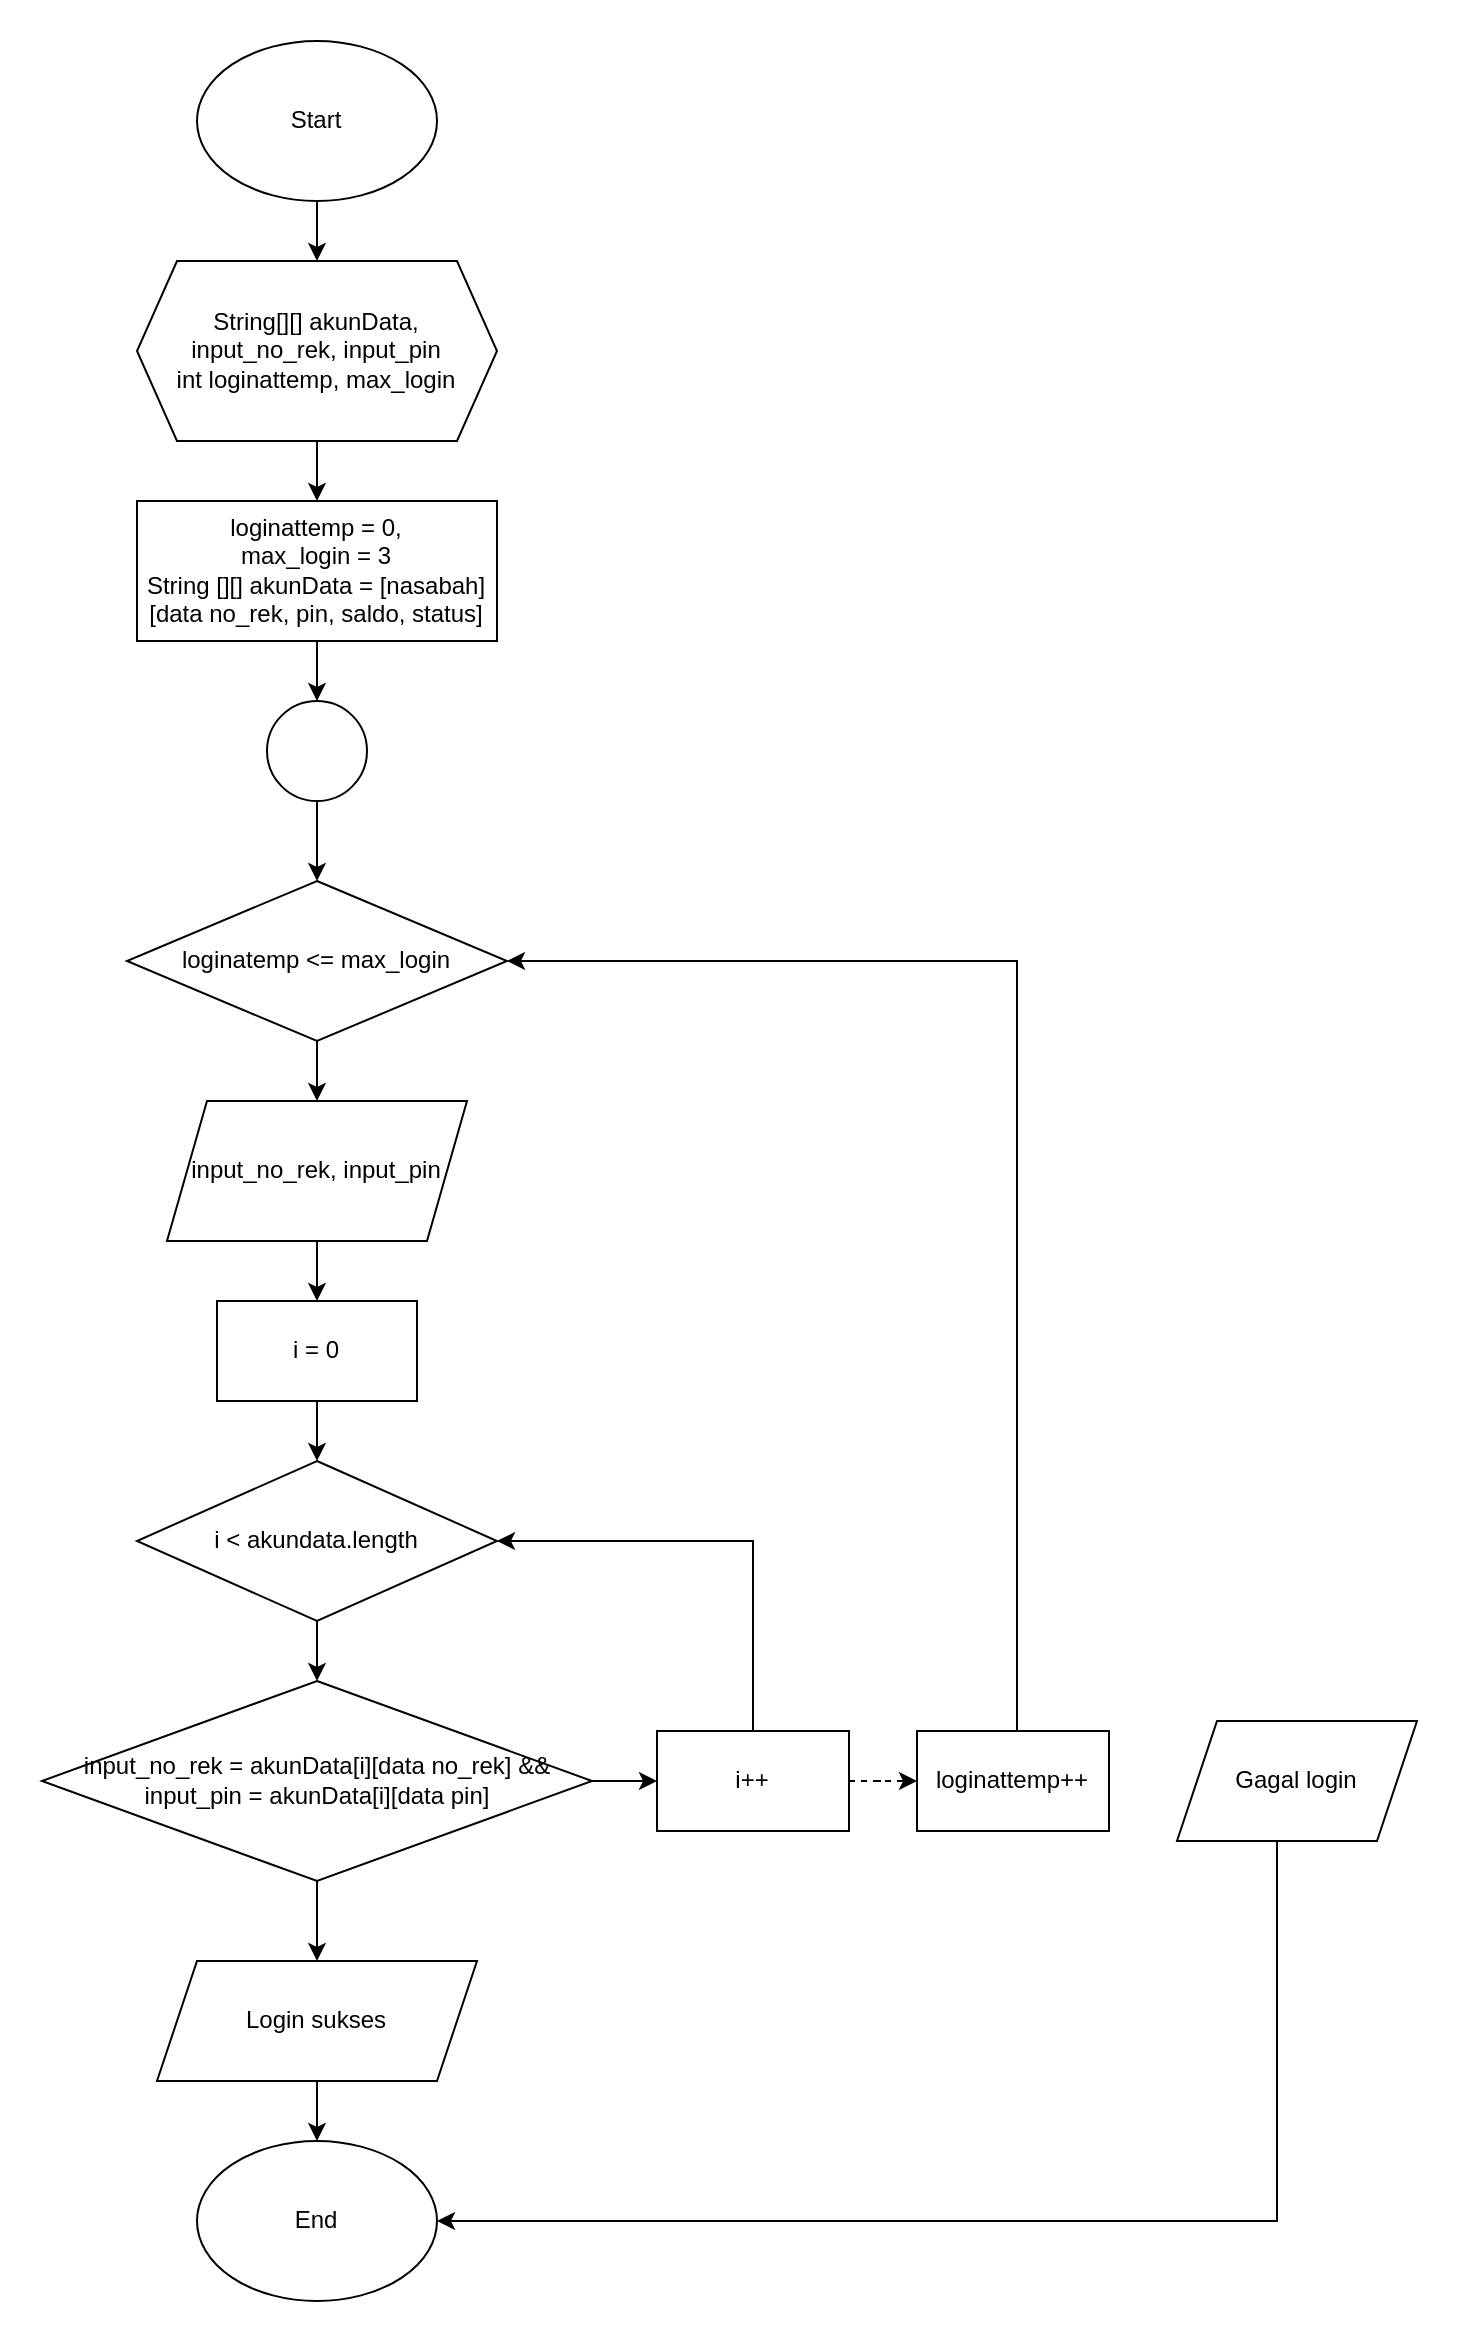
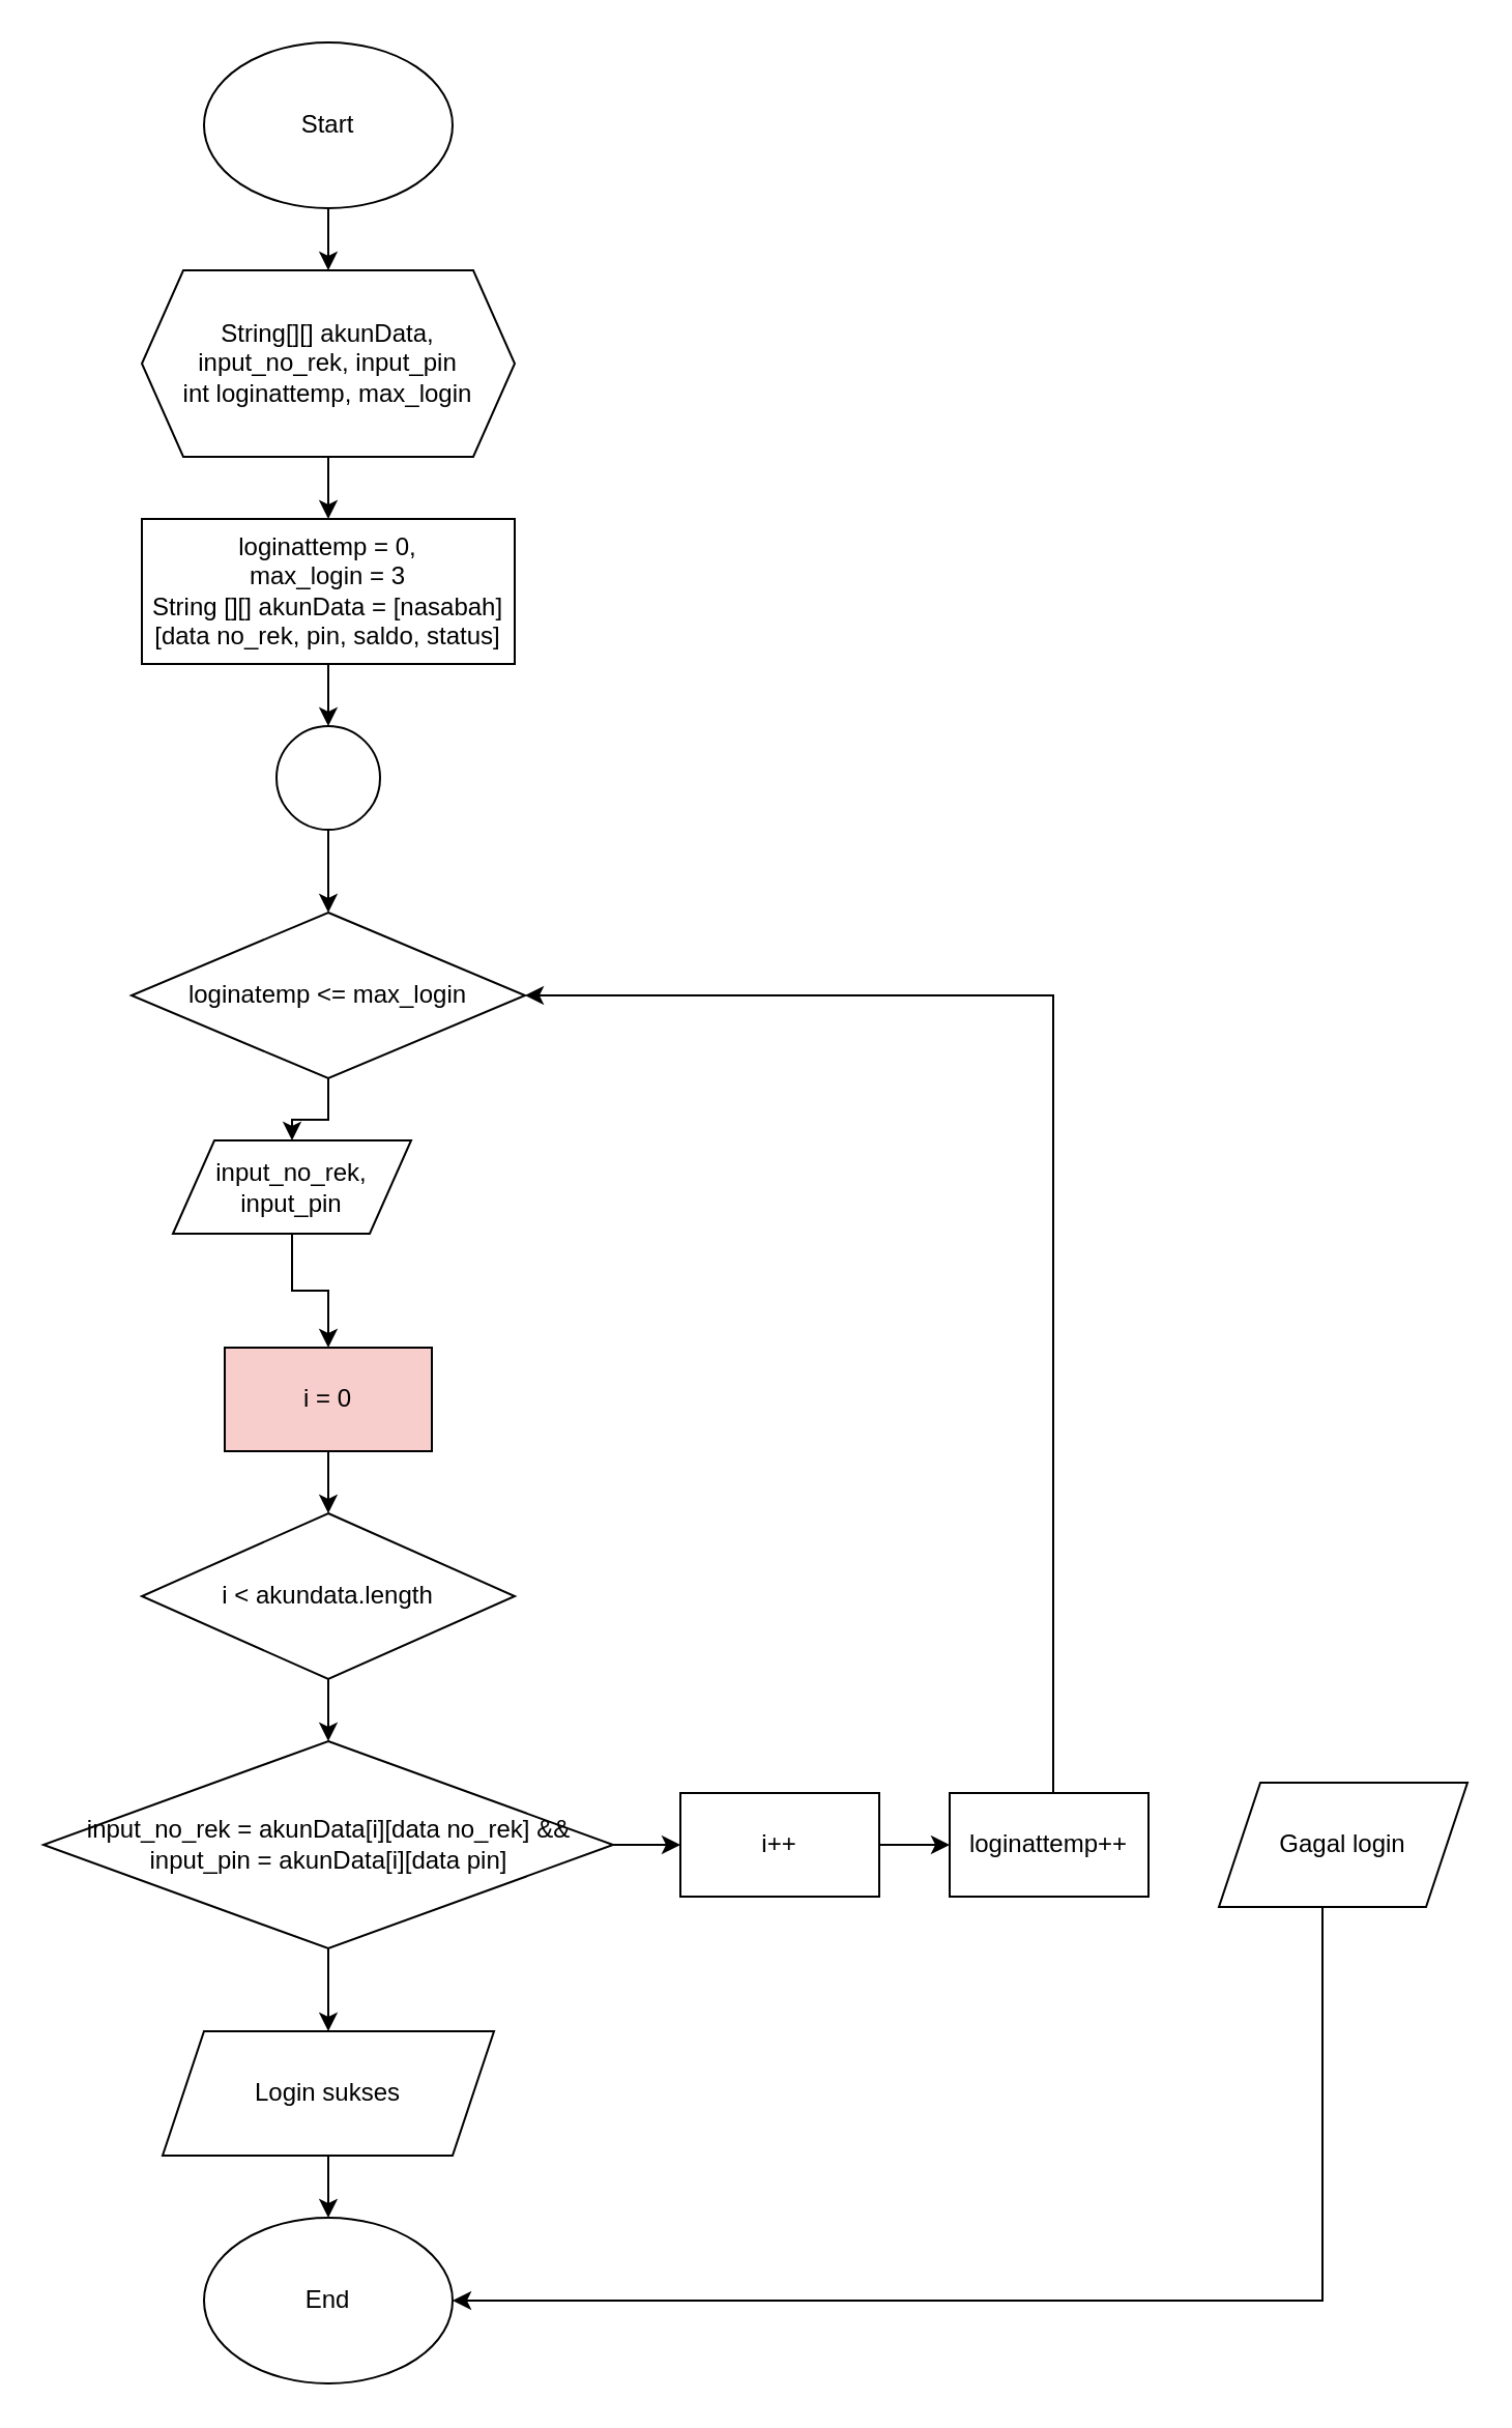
- <mxCell id="13" value="input_no_rek, input_pin" style="shape=parallelogram;perimeter=parallelogramPerimeter;whiteSpace=wrap;html=1;fixedSize=1;" vertex="1" parent="1"><mxGeometry x="83" y="550" width="150" height="70" as="geometry" /></mxCell>
+ <mxCell id="13" value="input_no_rek, input_pin" style="shape=parallelogram;perimeter=parallelogramPerimeter;whiteSpace=wrap;html=1;fixedSize=1;" vertex="1" parent="1"><mxGeometry x="83" y="550" width="115" height="45" as="geometry" /></mxCell>
- <mxCell id="15" value="i = 0" style="whiteSpace=wrap;html=1;" vertex="1" parent="1"><mxGeometry x="108" y="650" width="100" height="50" as="geometry" /></mxCell>
+ <mxCell id="15" value="i = 0" style="whiteSpace=wrap;html=1;fillColor=#f8cecc;" vertex="1" parent="1"><mxGeometry x="108" y="650" width="100" height="50" as="geometry" /></mxCell>
- <mxCell id="25" style="edgeStyle=orthogonalEdgeStyle;rounded=0;orthogonalLoop=1;jettySize=auto;html=1;entryX=1;entryY=0.5;entryDx=0;entryDy=0;" edge="1" parent="1" source="26" target="17"><mxGeometry relative="1" as="geometry"><Array as="points"><mxPoint x="376" y="770" /></Array></mxGeometry></mxCell>
- <mxCell id="24" value="" style="edgeStyle=orthogonalEdgeStyle;rounded=0;orthogonalLoop=1;jettySize=auto;html=1;dashed=1;" edge="1" parent="1" source="26" target="30"><mxGeometry relative="1" as="geometry" /></mxCell>
+ <mxCell id="24" value="" style="edgeStyle=orthogonalEdgeStyle;rounded=0;orthogonalLoop=1;jettySize=auto;html=1;" edge="1" parent="1" source="26" target="30"><mxGeometry relative="1" as="geometry" /></mxCell>
